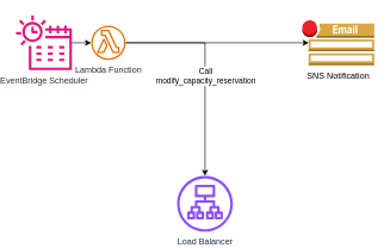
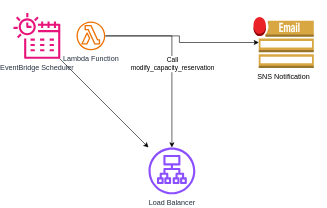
- <mxCell id="9" value="" style="endArrow=classic;html=1;rounded=0;" edge="1" parent="1" source="2" target="6"><mxGeometry width="50" height="50" relative="1" as="geometry"><mxPoint x="330" y="335" as="sourcePoint" /><mxPoint x="380" y="285" as="targetPoint" /></mxGeometry></mxCell>
+ <mxCell id="9" value="" style="endArrow=classic;html=1;rounded=0;" edge="1" parent="1" source="2" target="7"><mxGeometry width="50" height="50" relative="1" as="geometry"><mxPoint x="330" y="335" as="sourcePoint" /><mxPoint x="380" y="285" as="targetPoint" /></mxGeometry></mxCell>
- <mxCell id="8" value="SNS Notification" style="outlineConnect=0;dashed=0;verticalLabelPosition=bottom;verticalAlign=top;align=center;html=1;shape=mxgraph.aws3.email_notification;fillColor=#D9A741;gradientColor=none;" vertex="1" parent="1"><mxGeometry x="420" y="27.5" width="100.5" height="63" as="geometry" /></mxCell>
+ <mxCell id="8" value="SNS Notification" style="outlineConnect=0;dashed=0;verticalLabelPosition=bottom;verticalAlign=top;align=center;html=1;shape=mxgraph.aws3.email_notification;fillColor=#D9A741;gradientColor=none;" vertex="1" parent="1"><mxGeometry x="420" y="27.5" width="100.5" height="85" as="geometry" /></mxCell>
